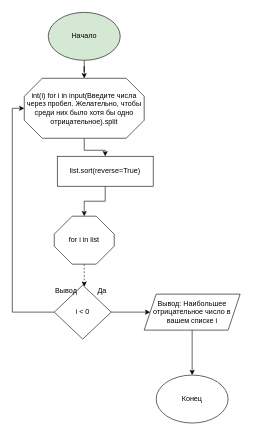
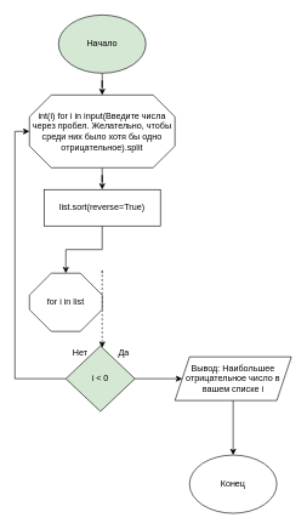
- <mxCell id="7" value="list.sort(reverse=True)" style="rounded=0;whiteSpace=wrap;html=1;" vertex="1" parent="1"><mxGeometry x="95" y="260" width="160" height="50" as="geometry" /></mxCell>
+ <mxCell id="7" value="list.sort(reverse=True)" style="rounded=0;whiteSpace=wrap;html=1;" vertex="1" parent="1"><mxGeometry x="60" y="260" width="160" height="50" as="geometry" /></mxCell>
- <mxCell id="9" value="for i in list" style="whiteSpace=wrap;html=1;shape=mxgraph.basic.octagon2;align=center;verticalAlign=middle;dx=15;" vertex="1" parent="1"><mxGeometry x="90" y="360" width="100" height="80" as="geometry" /></mxCell>
+ <mxCell id="9" value="for i in list" style="whiteSpace=wrap;html=1;shape=mxgraph.basic.octagon2;align=center;verticalAlign=middle;dx=15;" vertex="1" parent="1"><mxGeometry x="40" y="375" width="100" height="80" as="geometry" /></mxCell>
- <mxCell id="14" value="Вывод" style="text;html=1;strokeColor=none;fillColor=none;align=center;verticalAlign=middle;whiteSpace=wrap;rounded=0;" vertex="1" parent="1"><mxGeometry x="80" y="470" width="60" height="30" as="geometry" /></mxCell>
+ <mxCell id="14" value="Нет" style="text;html=1;strokeColor=none;fillColor=none;align=center;verticalAlign=middle;whiteSpace=wrap;rounded=0;" vertex="1" parent="1"><mxGeometry x="80" y="470" width="60" height="30" as="geometry" /></mxCell>
- <mxCell id="12" value="i &amp;lt; 0" style="rhombus;whiteSpace=wrap;html=1;" vertex="1" parent="1"><mxGeometry x="90" y="475" width="95" height="90" as="geometry" /></mxCell>
+ <mxCell id="12" value="i &amp;lt; 0" style="rhombus;whiteSpace=wrap;html=1;fillColor=#d5e8d4;" vertex="1" parent="1"><mxGeometry x="90" y="475" width="95" height="90" as="geometry" /></mxCell>
